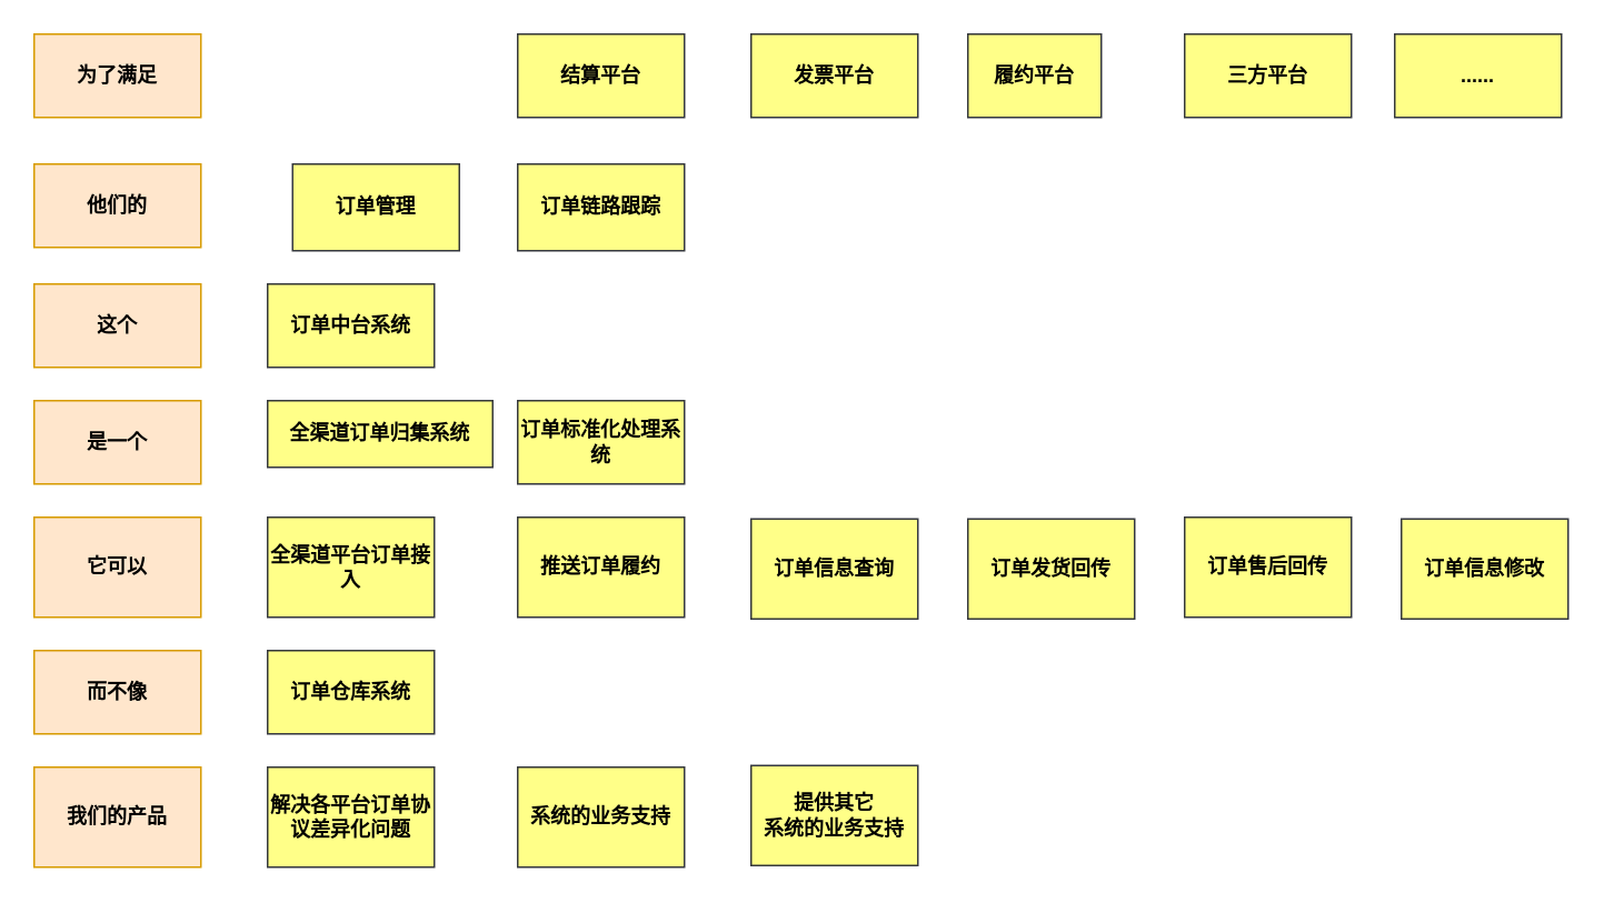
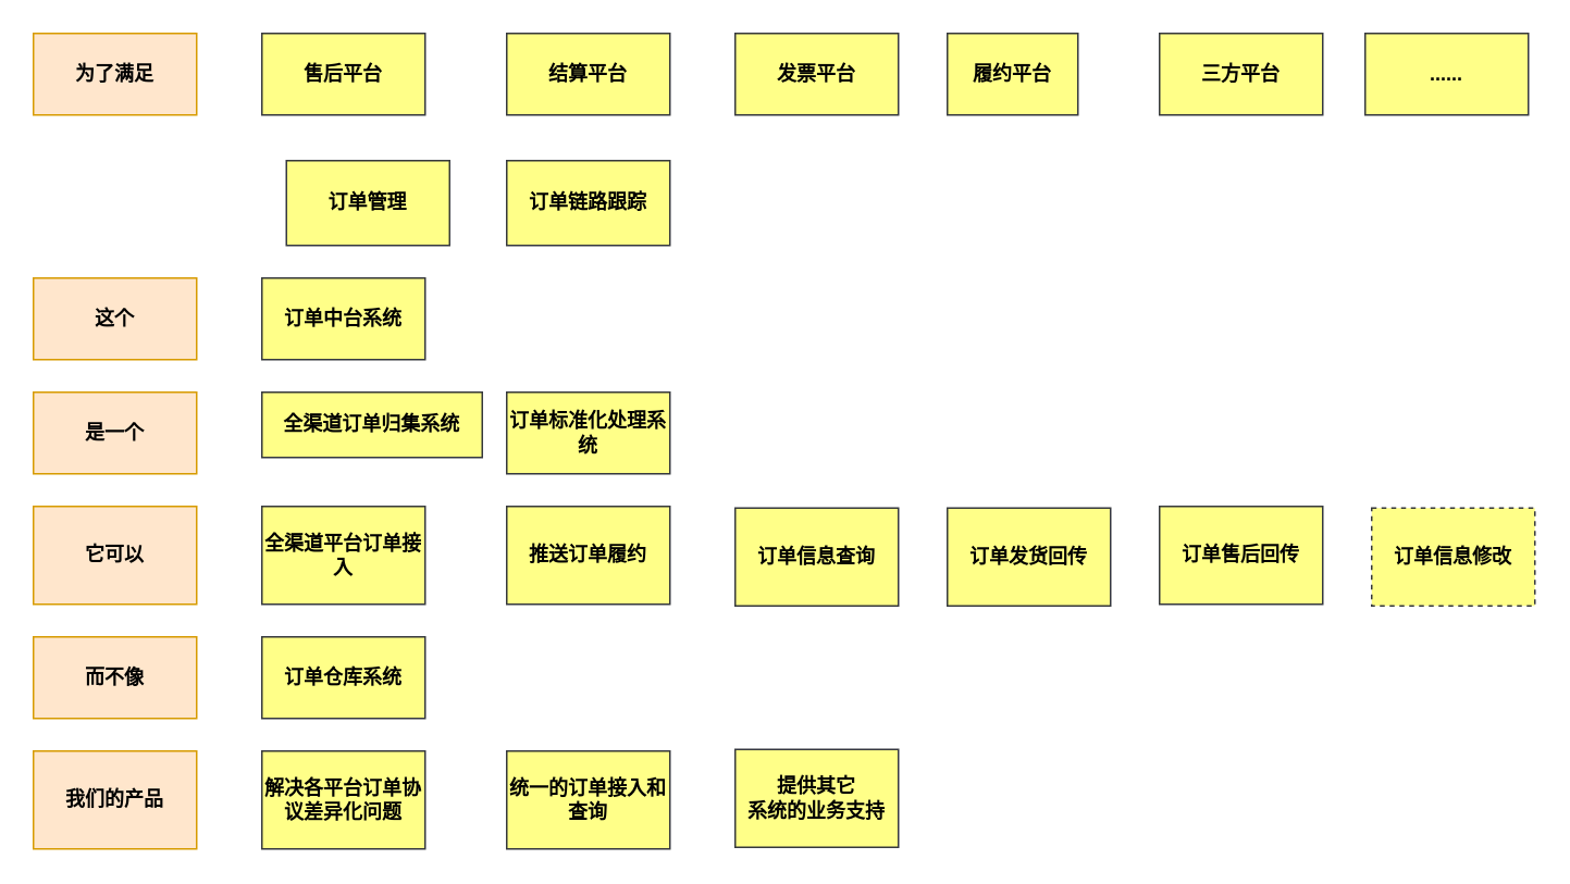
+ <mxCell id="10" value="&lt;b&gt;售后平台&lt;/b&gt;" style="rounded=0;whiteSpace=wrap;html=1;fillColor=#ffff88;strokeColor=#36393d;" parent="1" vertex="1"><mxGeometry x="160" y="20" width="100" height="50" as="geometry" /></mxCell>
- <mxCell id="3" value="&lt;b&gt;他们的&lt;/b&gt;" style="rounded=0;whiteSpace=wrap;html=1;fillColor=#ffe6cc;strokeColor=#d79b00;" parent="1" vertex="1"><mxGeometry x="20" y="98" width="100" height="50" as="geometry" /></mxCell>
- <mxCell id="29" value="&lt;b&gt;订单信息修改&lt;/b&gt;" style="rounded=0;whiteSpace=wrap;html=1;fillColor=#ffff88;strokeColor=#36393d;" parent="1" vertex="1"><mxGeometry x="840" y="311" width="100" height="60" as="geometry" /></mxCell>
+ <mxCell id="29" value="&lt;b&gt;订单信息修改&lt;/b&gt;" style="rounded=0;whiteSpace=wrap;html=1;fillColor=#ffff88;strokeColor=#36393d;dashed=1;" parent="1" vertex="1"><mxGeometry x="840" y="311" width="100" height="60" as="geometry" /></mxCell>
- <mxCell id="25" value="&lt;b&gt;系统的业务支持&lt;/b&gt;" style="rounded=0;whiteSpace=wrap;html=1;fillColor=#ffff88;strokeColor=#36393d;" parent="1" vertex="1"><mxGeometry x="310" y="460" width="100" height="60" as="geometry" /></mxCell>
+ <mxCell id="25" value="&lt;b&gt;统一的订单接入和查询&lt;/b&gt;" style="rounded=0;whiteSpace=wrap;html=1;fillColor=#ffff88;strokeColor=#36393d;" parent="1" vertex="1"><mxGeometry x="310" y="460" width="100" height="60" as="geometry" /></mxCell>
